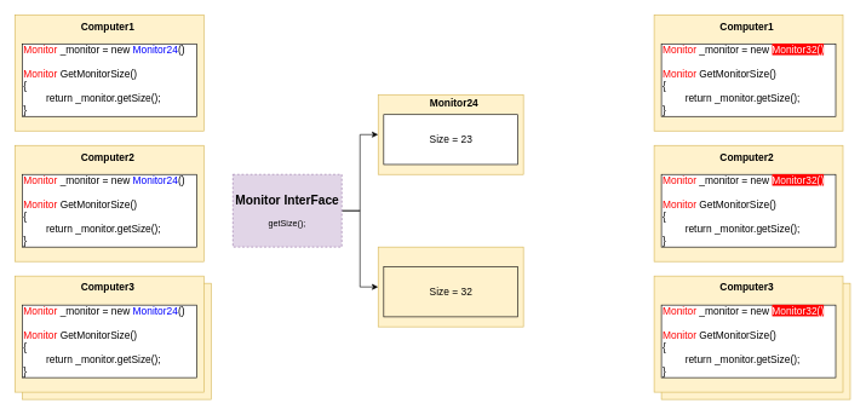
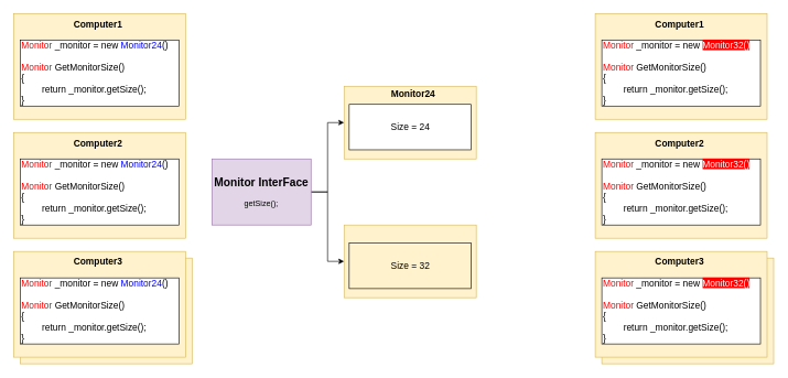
- <mxCell id="21" value="&lt;span style=&quot;font-size: 14px;&quot;&gt;Size = 23&lt;/span&gt;" style="rounded=0;whiteSpace=wrap;html=1;align=center;" vertex="1" parent="19"><mxGeometry x="7.692" y="27.5" width="184.615" height="68.75" as="geometry" /></mxCell>
+ <mxCell id="21" value="&lt;span style=&quot;font-size: 14px;&quot;&gt;Size = 24&lt;/span&gt;" style="rounded=0;whiteSpace=wrap;html=1;align=center;" vertex="1" parent="19"><mxGeometry x="7.692" y="27.5" width="184.615" height="68.75" as="geometry" /></mxCell>
- <mxCell id="12" value="&lt;span style=&quot;font-size: 17px;&quot;&gt;&lt;b&gt;Monitor InterFace&lt;br&gt;&lt;/b&gt;&lt;/span&gt;&lt;br&gt;getSize();" style="rounded=0;whiteSpace=wrap;html=1;align=center;fillColor=#e1d5e7;strokeColor=#9673a6;dashed=1;" vertex="1" parent="1"><mxGeometry x="320" y="240" width="150" height="100" as="geometry" /></mxCell>
+ <mxCell id="12" value="&lt;span style=&quot;font-size: 17px;&quot;&gt;&lt;b&gt;Monitor InterFace&lt;br&gt;&lt;/b&gt;&lt;/span&gt;&lt;br&gt;getSize();" style="rounded=0;whiteSpace=wrap;html=1;align=center;fillColor=#e1d5e7;strokeColor=#9673a6;" vertex="1" parent="1"><mxGeometry x="320" y="240" width="150" height="100" as="geometry" /></mxCell>
